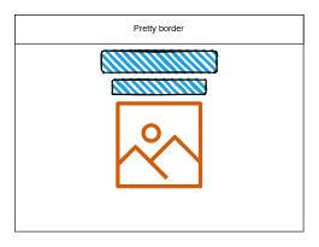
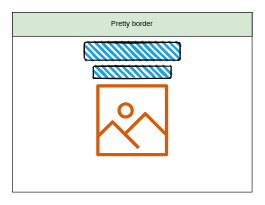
- <mxCell id="3" value="Pretty border" style="rounded=0;whiteSpace=wrap;html=1;" parent="1" vertex="1"><mxGeometry x="20" y="20" width="400" height="40" as="geometry" /></mxCell>
+ <mxCell id="3" value="Pretty border" style="rounded=0;whiteSpace=wrap;html=1;fillColor=#d5e8d4;" parent="1" vertex="1"><mxGeometry x="20" y="20" width="400" height="40" as="geometry" /></mxCell>
